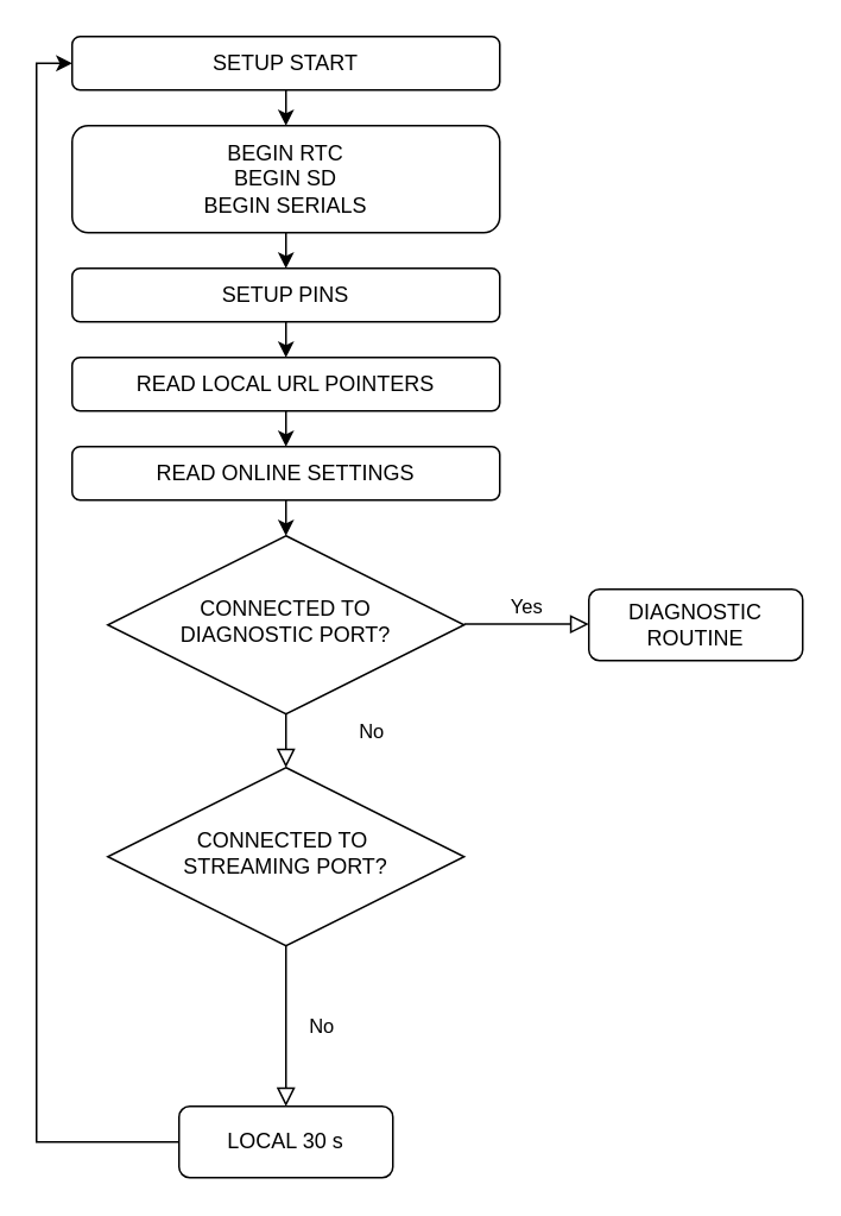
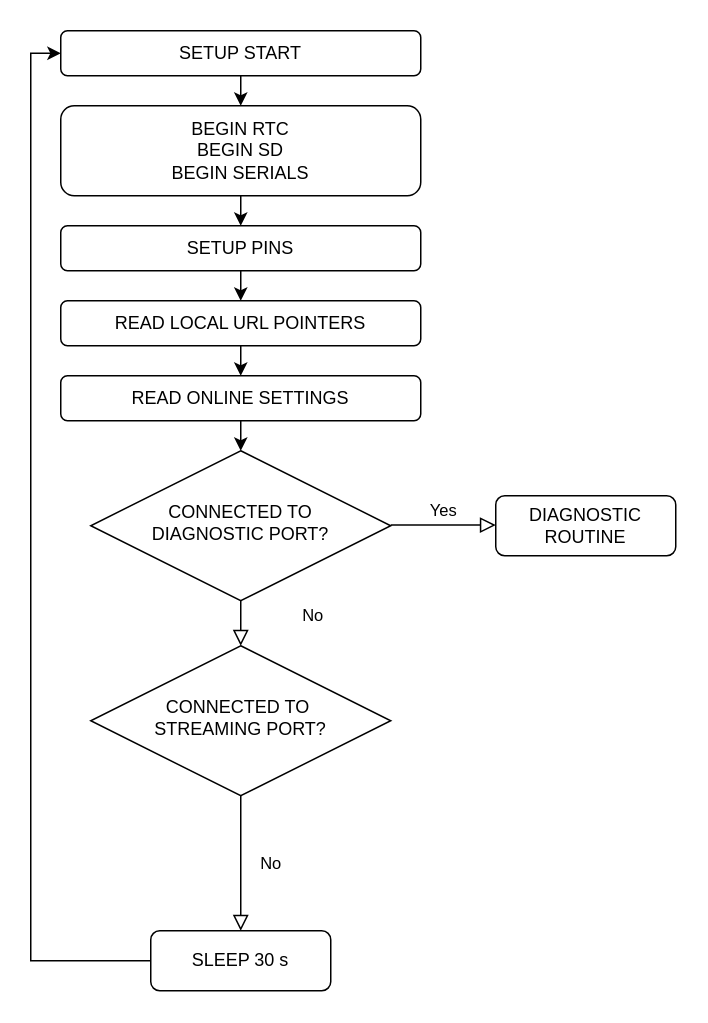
- <mxCell id="8" value="LOCAL 30 s" style="rounded=1;whiteSpace=wrap;html=1;fontSize=12;glass=0;strokeWidth=1;shadow=0;" parent="1" vertex="1"><mxGeometry x="100" y="620" width="120" height="40" as="geometry" /></mxCell>
+ <mxCell id="8" value="SLEEP 30 s" style="rounded=1;whiteSpace=wrap;html=1;fontSize=12;glass=0;strokeWidth=1;shadow=0;" parent="1" vertex="1"><mxGeometry x="100" y="620" width="120" height="40" as="geometry" /></mxCell>
